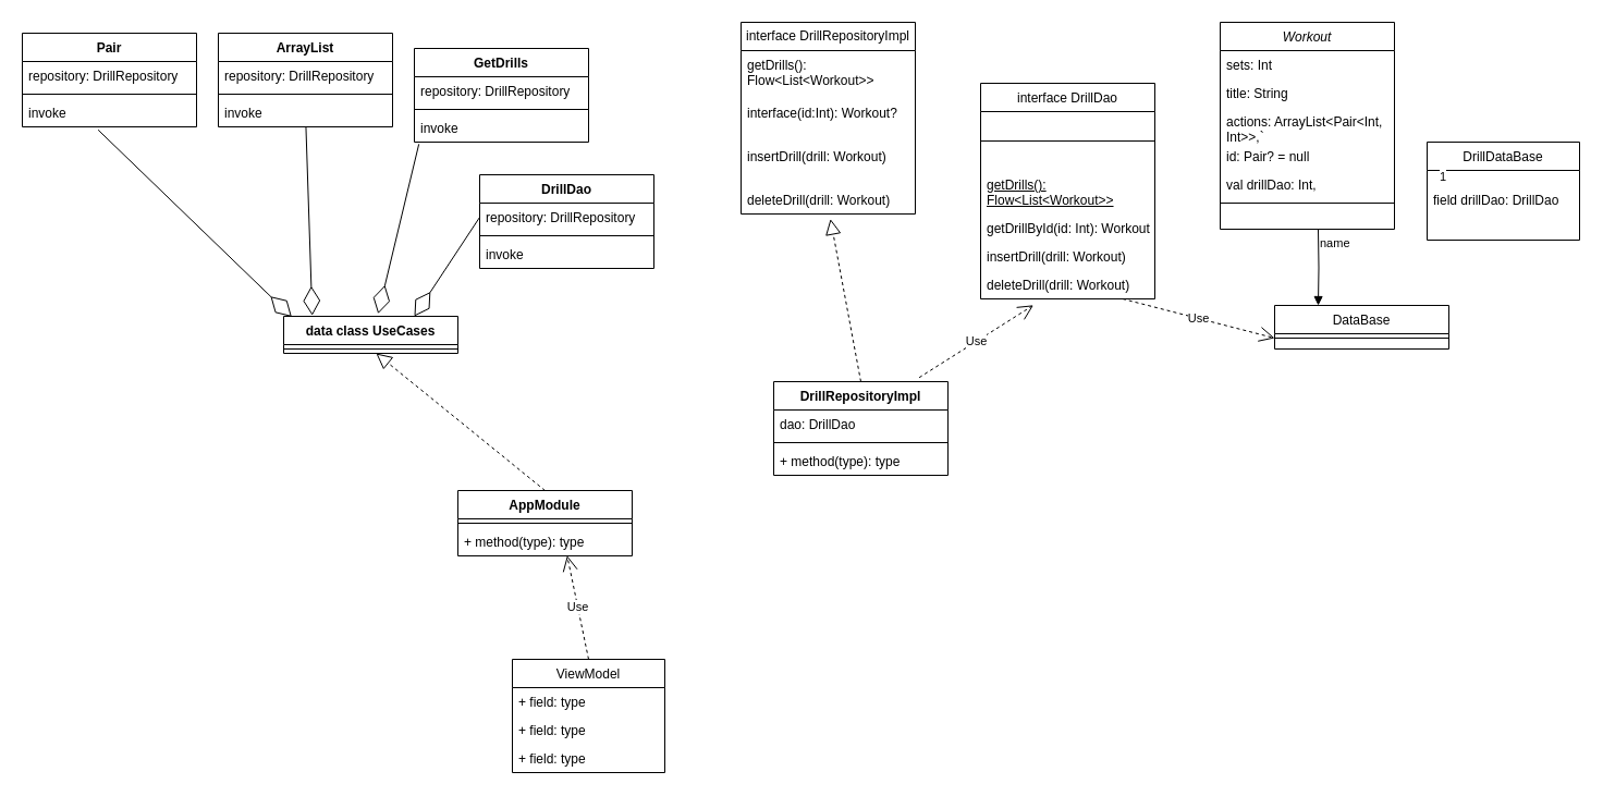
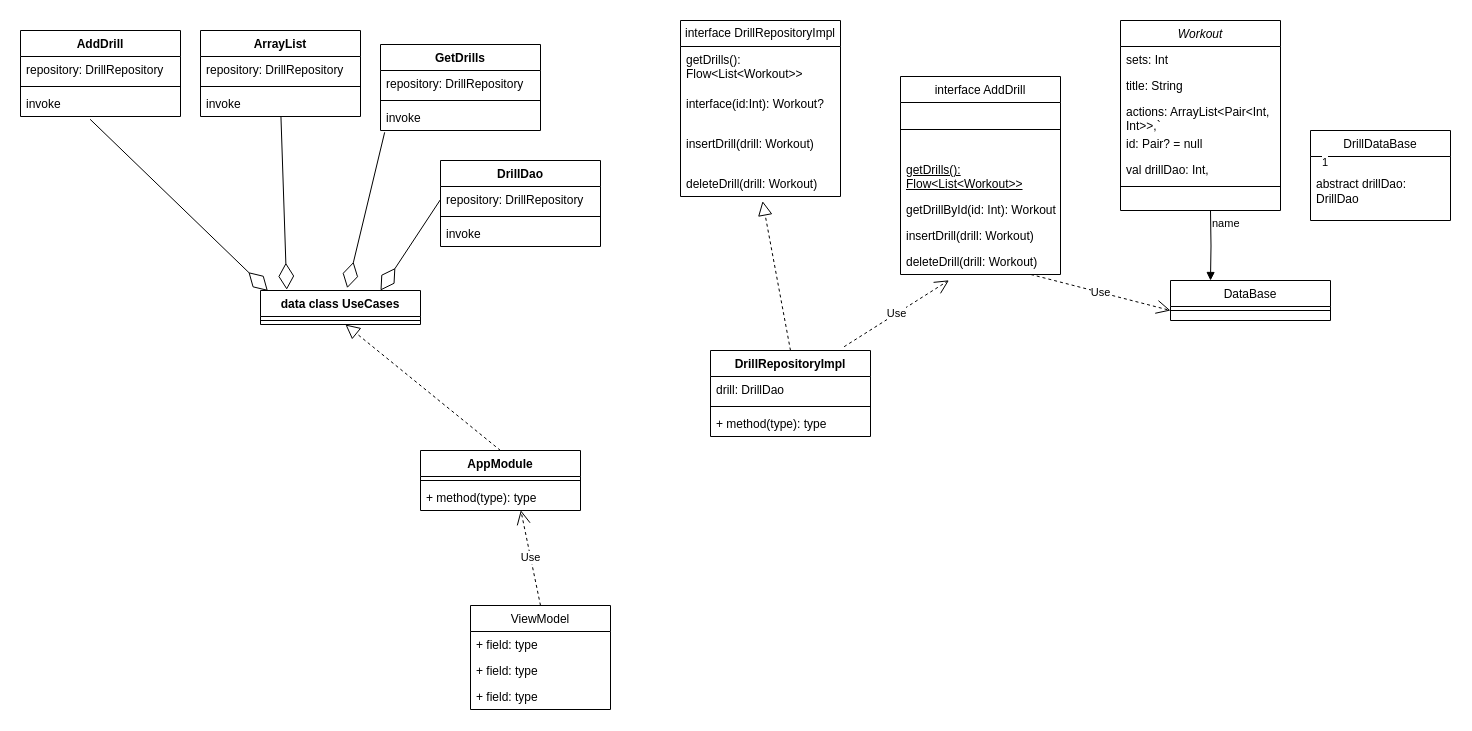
- <mxCell id="41" value="Pair" style="swimlane;fontStyle=1;align=center;verticalAlign=top;childLayout=stackLayout;horizontal=1;startSize=26;horizontalStack=0;resizeParent=1;resizeParentMax=0;resizeLast=0;collapsible=1;marginBottom=0;" vertex="1" parent="1"><mxGeometry x="20" y="30" width="160" height="86" as="geometry" /></mxCell>
+ <mxCell id="41" value="AddDrill" style="swimlane;fontStyle=1;align=center;verticalAlign=top;childLayout=stackLayout;horizontal=1;startSize=26;horizontalStack=0;resizeParent=1;resizeParentMax=0;resizeLast=0;collapsible=1;marginBottom=0;" vertex="1" parent="1"><mxGeometry x="20" y="30" width="160" height="86" as="geometry" /></mxCell>
- <mxCell id="9" value="interface DrillDao" style="swimlane;fontStyle=0;align=center;verticalAlign=top;childLayout=stackLayout;horizontal=1;startSize=26;horizontalStack=0;resizeParent=1;resizeLast=0;collapsible=1;marginBottom=0;rounded=0;shadow=0;strokeWidth=1;" parent="1" vertex="1"><mxGeometry x="900" y="76" width="160" height="198" as="geometry"><mxRectangle x="130" y="380" width="160" height="26" as="alternateBounds" /></mxGeometry></mxCell>
+ <mxCell id="9" value="interface AddDrill" style="swimlane;fontStyle=0;align=center;verticalAlign=top;childLayout=stackLayout;horizontal=1;startSize=26;horizontalStack=0;resizeParent=1;resizeLast=0;collapsible=1;marginBottom=0;rounded=0;shadow=0;strokeWidth=1;" parent="1" vertex="1"><mxGeometry x="900" y="76" width="160" height="198" as="geometry"><mxRectangle x="130" y="380" width="160" height="26" as="alternateBounds" /></mxGeometry></mxCell>
- <mxCell id="18" value="&#10;field drillDao: DrillDao" style="text;strokeColor=none;fillColor=none;align=left;verticalAlign=top;spacingLeft=4;spacingRight=4;overflow=hidden;rotatable=0;points=[[0,0.5],[1,0.5]];portConstraint=eastwest;whiteSpace=wrap;" vertex="1" parent="17"><mxGeometry y="26" width="140" height="64" as="geometry" /></mxCell>
+ <mxCell id="18" value="&#10;abstract drillDao: DrillDao" style="text;strokeColor=none;fillColor=none;align=left;verticalAlign=top;spacingLeft=4;spacingRight=4;overflow=hidden;rotatable=0;points=[[0,0.5],[1,0.5]];portConstraint=eastwest;whiteSpace=wrap;" vertex="1" parent="17"><mxGeometry y="26" width="140" height="64" as="geometry" /></mxCell>
- <mxCell id="27" value=" dao: DrillDao" style="text;strokeColor=none;fillColor=none;align=left;verticalAlign=top;spacingLeft=4;spacingRight=4;overflow=hidden;rotatable=0;points=[[0,0.5],[1,0.5]];portConstraint=eastwest;" vertex="1" parent="26"><mxGeometry y="26" width="160" height="26" as="geometry" /></mxCell>
+ <mxCell id="27" value=" drill: DrillDao" style="text;strokeColor=none;fillColor=none;align=left;verticalAlign=top;spacingLeft=4;spacingRight=4;overflow=hidden;rotatable=0;points=[[0,0.5],[1,0.5]];portConstraint=eastwest;" vertex="1" parent="26"><mxGeometry y="26" width="160" height="26" as="geometry" /></mxCell>
